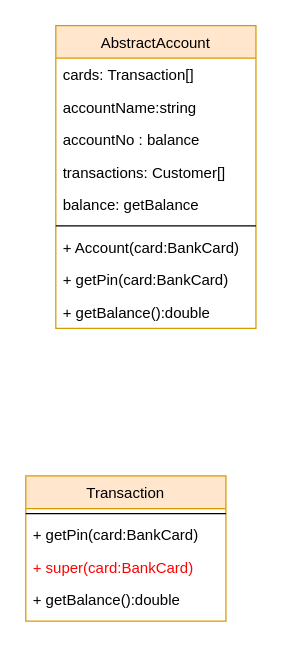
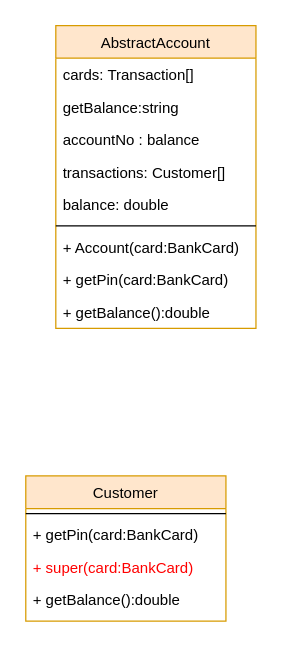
- <mxCell id="4" value="accountName:string" style="text;align=left;verticalAlign=top;spacingLeft=4;spacingRight=4;overflow=hidden;rotatable=0;points=[[0,0.5],[1,0.5]];portConstraint=eastwest;rounded=0;shadow=0;html=0;" parent="2" vertex="1"><mxGeometry y="52" width="160" height="26" as="geometry" /></mxCell>
+ <mxCell id="4" value="getBalance:string" style="text;align=left;verticalAlign=top;spacingLeft=4;spacingRight=4;overflow=hidden;rotatable=0;points=[[0,0.5],[1,0.5]];portConstraint=eastwest;rounded=0;shadow=0;html=0;" parent="2" vertex="1"><mxGeometry y="52" width="160" height="26" as="geometry" /></mxCell>
- <mxCell id="7" value="balance: getBalance" style="text;align=left;verticalAlign=top;spacingLeft=4;spacingRight=4;overflow=hidden;rotatable=0;points=[[0,0.5],[1,0.5]];portConstraint=eastwest;rounded=0;shadow=0;html=0;" parent="2" vertex="1"><mxGeometry y="130" width="160" height="26" as="geometry" /></mxCell>
+ <mxCell id="7" value="balance: double" style="text;align=left;verticalAlign=top;spacingLeft=4;spacingRight=4;overflow=hidden;rotatable=0;points=[[0,0.5],[1,0.5]];portConstraint=eastwest;rounded=0;shadow=0;html=0;" parent="2" vertex="1"><mxGeometry y="130" width="160" height="26" as="geometry" /></mxCell>
- <mxCell id="12" value="Transaction" style="swimlane;fontStyle=0;align=center;verticalAlign=top;childLayout=stackLayout;horizontal=1;startSize=26;horizontalStack=0;resizeParent=1;resizeLast=0;collapsible=1;marginBottom=0;rounded=0;shadow=0;strokeWidth=1;fillColor=#ffe6cc;strokeColor=#d79b00;" parent="1" vertex="1"><mxGeometry x="20" y="380" width="160" height="116" as="geometry"><mxRectangle x="130" y="380" width="160" height="26" as="alternateBounds" /></mxGeometry></mxCell>
+ <mxCell id="12" value="Customer" style="swimlane;fontStyle=0;align=center;verticalAlign=top;childLayout=stackLayout;horizontal=1;startSize=26;horizontalStack=0;resizeParent=1;resizeLast=0;collapsible=1;marginBottom=0;rounded=0;shadow=0;strokeWidth=1;fillColor=#ffe6cc;strokeColor=#d79b00;" parent="1" vertex="1"><mxGeometry x="20" y="380" width="160" height="116" as="geometry"><mxRectangle x="130" y="380" width="160" height="26" as="alternateBounds" /></mxGeometry></mxCell>
